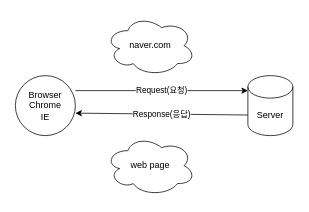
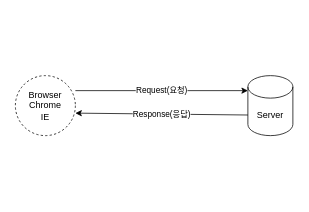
- <mxCell id="6" value="naver.com" style="ellipse;shape=cloud;whiteSpace=wrap;html=1;" vertex="1" parent="1"><mxGeometry x="140" y="20" width="120" height="80" as="geometry" /></mxCell>
- <mxCell id="2" value="Browser&lt;br&gt;Chrome&lt;br&gt;IE" style="ellipse;whiteSpace=wrap;html=1;aspect=fixed;" vertex="1" parent="1"><mxGeometry x="20" y="100" width="80" height="80" as="geometry" /></mxCell>
+ <mxCell id="2" value="Browser&lt;br&gt;Chrome&lt;br&gt;IE" style="ellipse;whiteSpace=wrap;html=1;aspect=fixed;dashed=1;" vertex="1" parent="1"><mxGeometry x="20" y="100" width="80" height="80" as="geometry" /></mxCell>
- <mxCell id="7" value="web page" style="ellipse;shape=cloud;whiteSpace=wrap;html=1;" vertex="1" parent="1"><mxGeometry x="140" y="180" width="120" height="80" as="geometry" /></mxCell>
